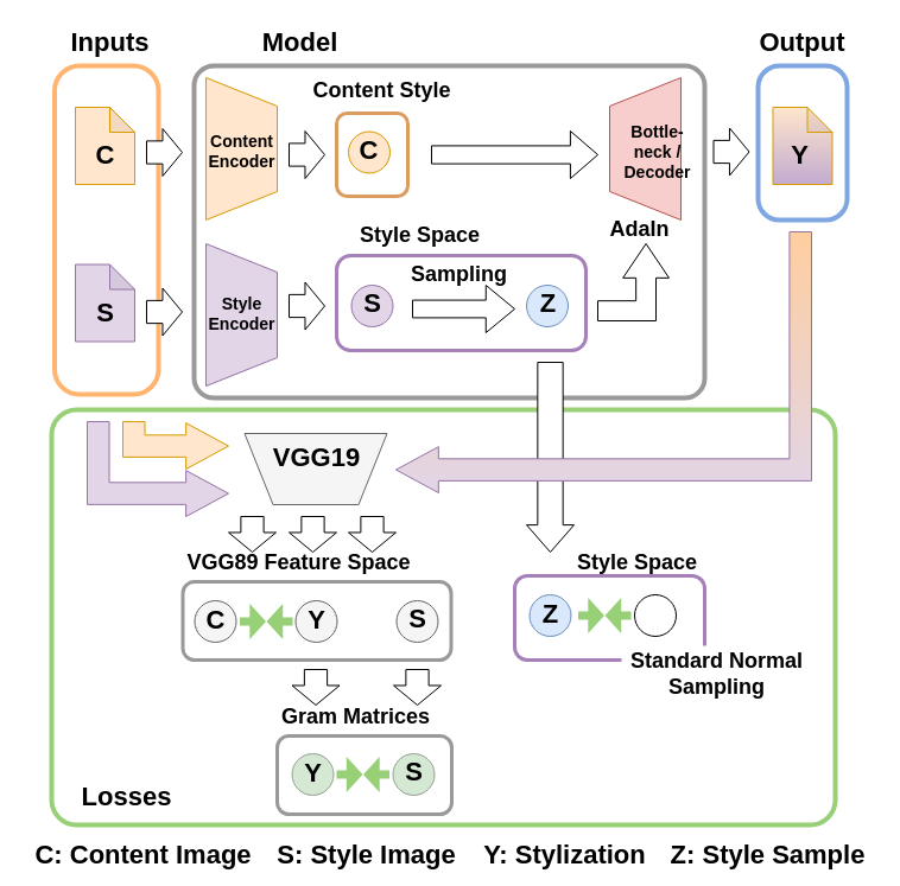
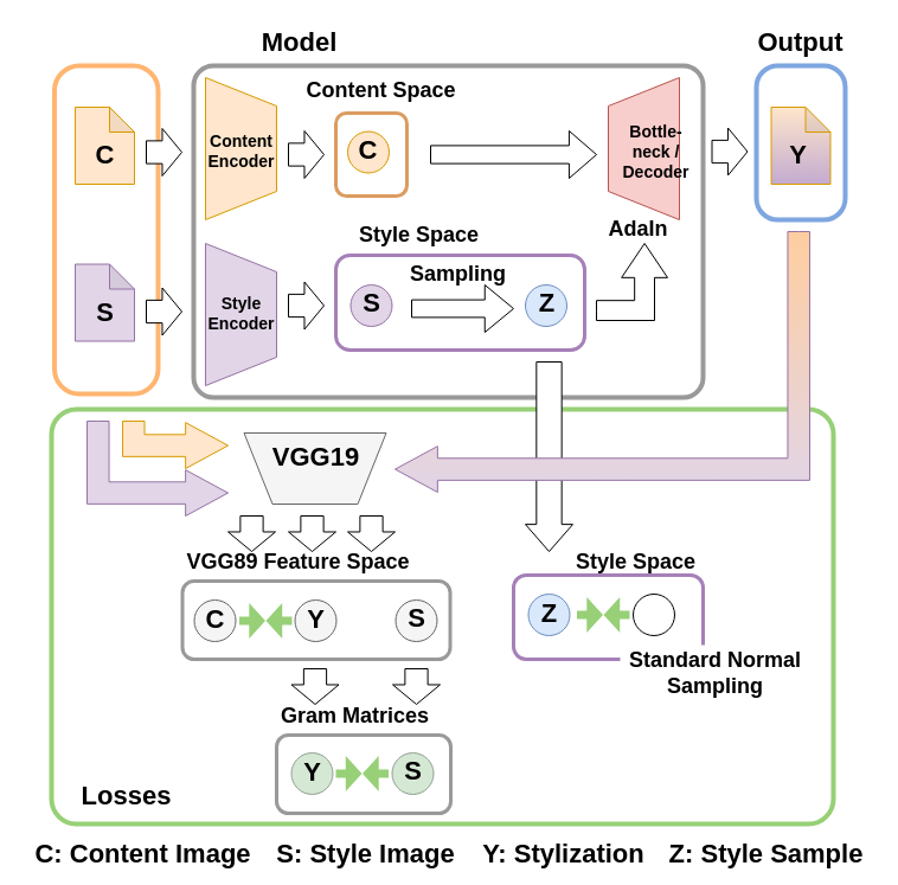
- <mxCell id="74" value="&lt;div style=&quot;font-size: 22px&quot; align=&quot;center&quot;&gt;&lt;font style=&quot;font-size: 22px&quot;&gt;&lt;b&gt;Inputs&lt;/b&gt;&lt;/font&gt;&lt;/div&gt;" style="text;html=1;resizable=0;points=[];autosize=1;align=center;verticalAlign=top;spacingTop=-4;fontColor=#000000;" parent="1" vertex="1"><mxGeometry x="52.25" y="20" width="80" height="20" as="geometry" /></mxCell>
- <mxCell id="40" value="&lt;div style=&quot;font-size: 18px&quot; align=&quot;center&quot;&gt;&lt;font style=&quot;font-size: 18px&quot;&gt;&lt;b&gt;&lt;font&gt;Content Style&lt;/font&gt;&lt;br&gt;&lt;/b&gt;&lt;/font&gt;&lt;/div&gt;" style="text;html=1;resizable=0;points=[];autosize=1;align=center;verticalAlign=top;spacingTop=-4;fontColor=#000000;" parent="1" vertex="1"><mxGeometry x="251" y="62.5" width="140" height="20" as="geometry" /></mxCell>
+ <mxCell id="40" value="&lt;div style=&quot;font-size: 18px&quot; align=&quot;center&quot;&gt;&lt;font style=&quot;font-size: 18px&quot;&gt;&lt;b&gt;&lt;font&gt;Content Space&lt;/font&gt;&lt;br&gt;&lt;/b&gt;&lt;/font&gt;&lt;/div&gt;" style="text;html=1;resizable=0;points=[];autosize=1;align=center;verticalAlign=top;spacingTop=-4;fontColor=#000000;" parent="1" vertex="1"><mxGeometry x="251" y="62.5" width="140" height="20" as="geometry" /></mxCell>
